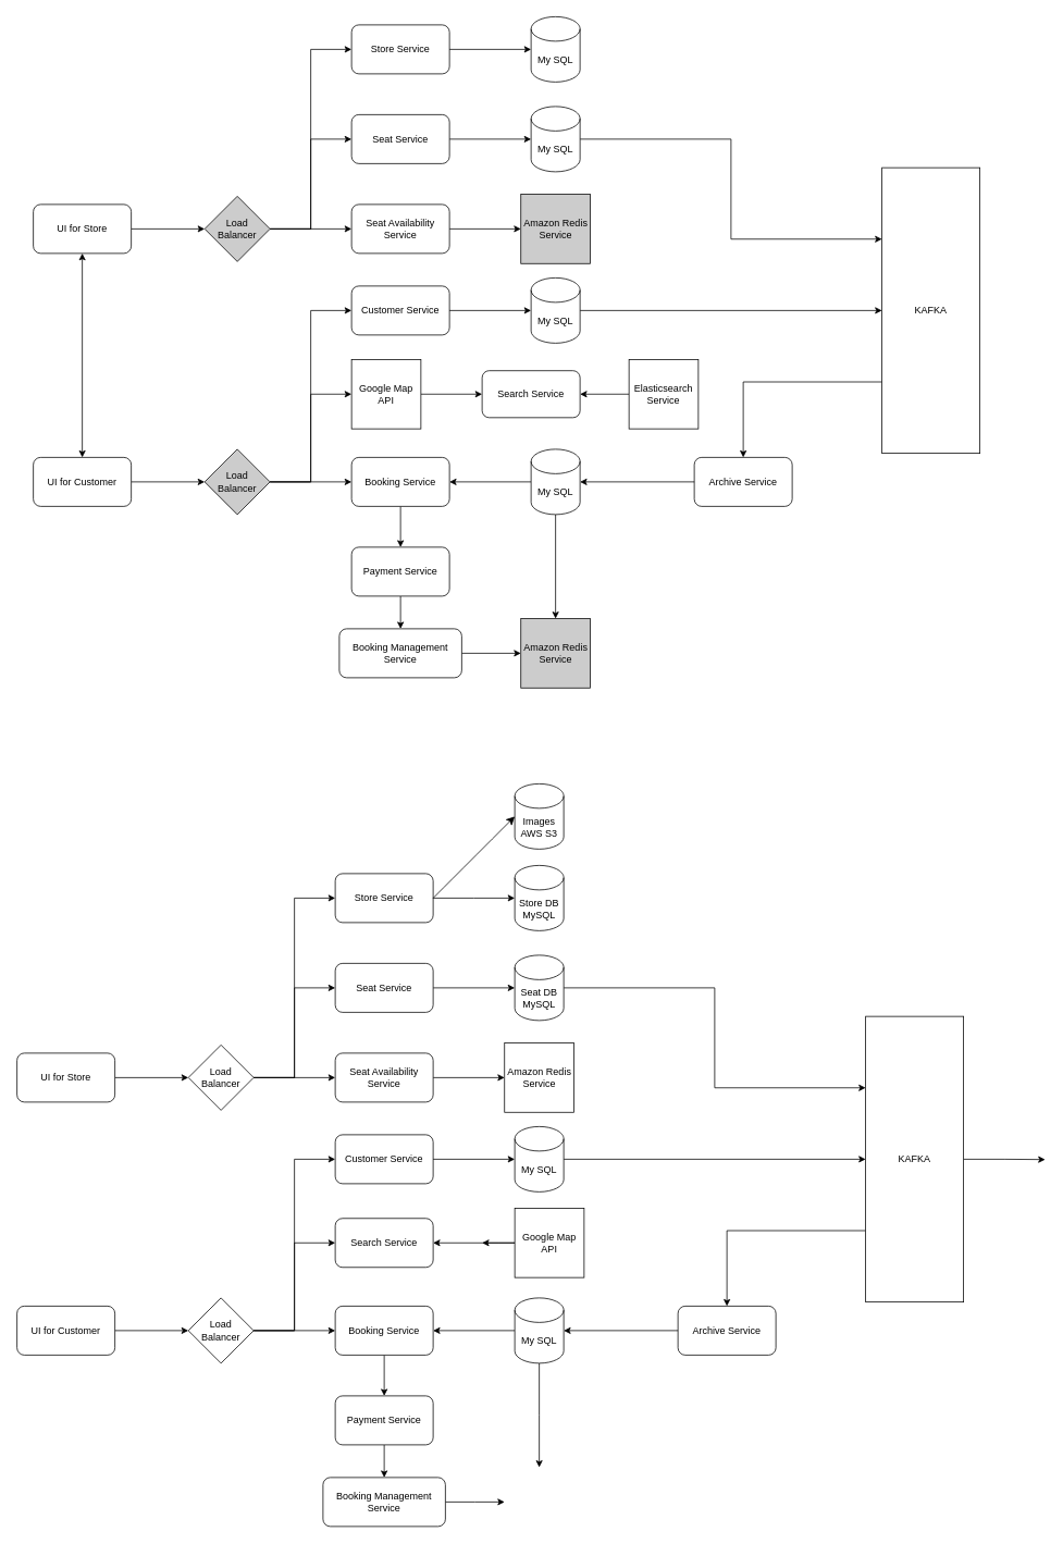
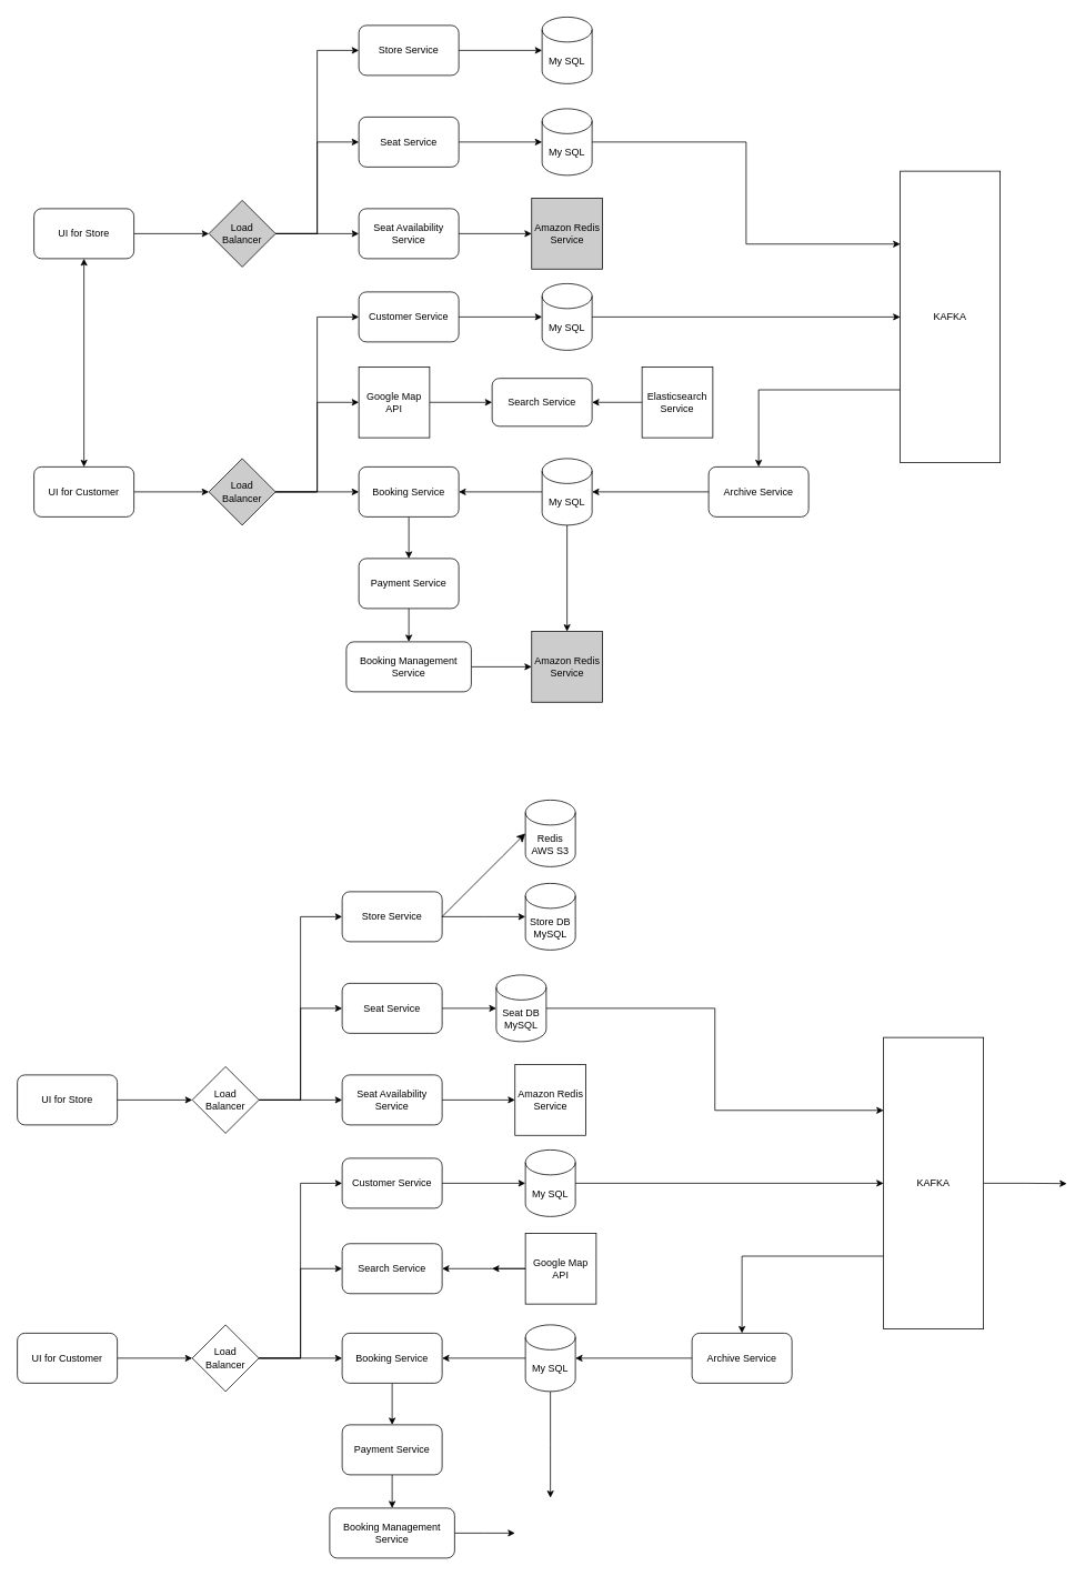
- <mxCell id="87" value="&lt;div&gt;Images&lt;/div&gt;AWS S3" style="shape=cylinder3;whiteSpace=wrap;html=1;boundedLbl=1;backgroundOutline=1;size=15;" parent="1" vertex="1"><mxGeometry x="630" y="960" width="60" height="80" as="geometry" /></mxCell>
+ <mxCell id="87" value="&lt;div&gt;Redis&lt;/div&gt;AWS S3" style="shape=cylinder3;whiteSpace=wrap;html=1;boundedLbl=1;backgroundOutline=1;size=15;" parent="1" vertex="1"><mxGeometry x="630" y="960" width="60" height="80" as="geometry" /></mxCell>
- <mxCell id="83" value="&lt;div&gt;Seat DB&lt;/div&gt;MySQL" style="shape=cylinder3;whiteSpace=wrap;html=1;boundedLbl=1;backgroundOutline=1;size=15;" parent="1" vertex="1"><mxGeometry x="630" y="1170" width="60" height="80" as="geometry" /></mxCell>
+ <mxCell id="83" value="&lt;div&gt;Seat DB&lt;/div&gt;MySQL" style="shape=cylinder3;whiteSpace=wrap;html=1;boundedLbl=1;backgroundOutline=1;size=15;" parent="1" vertex="1"><mxGeometry x="595" y="1170" width="60" height="80" as="geometry" /></mxCell>
